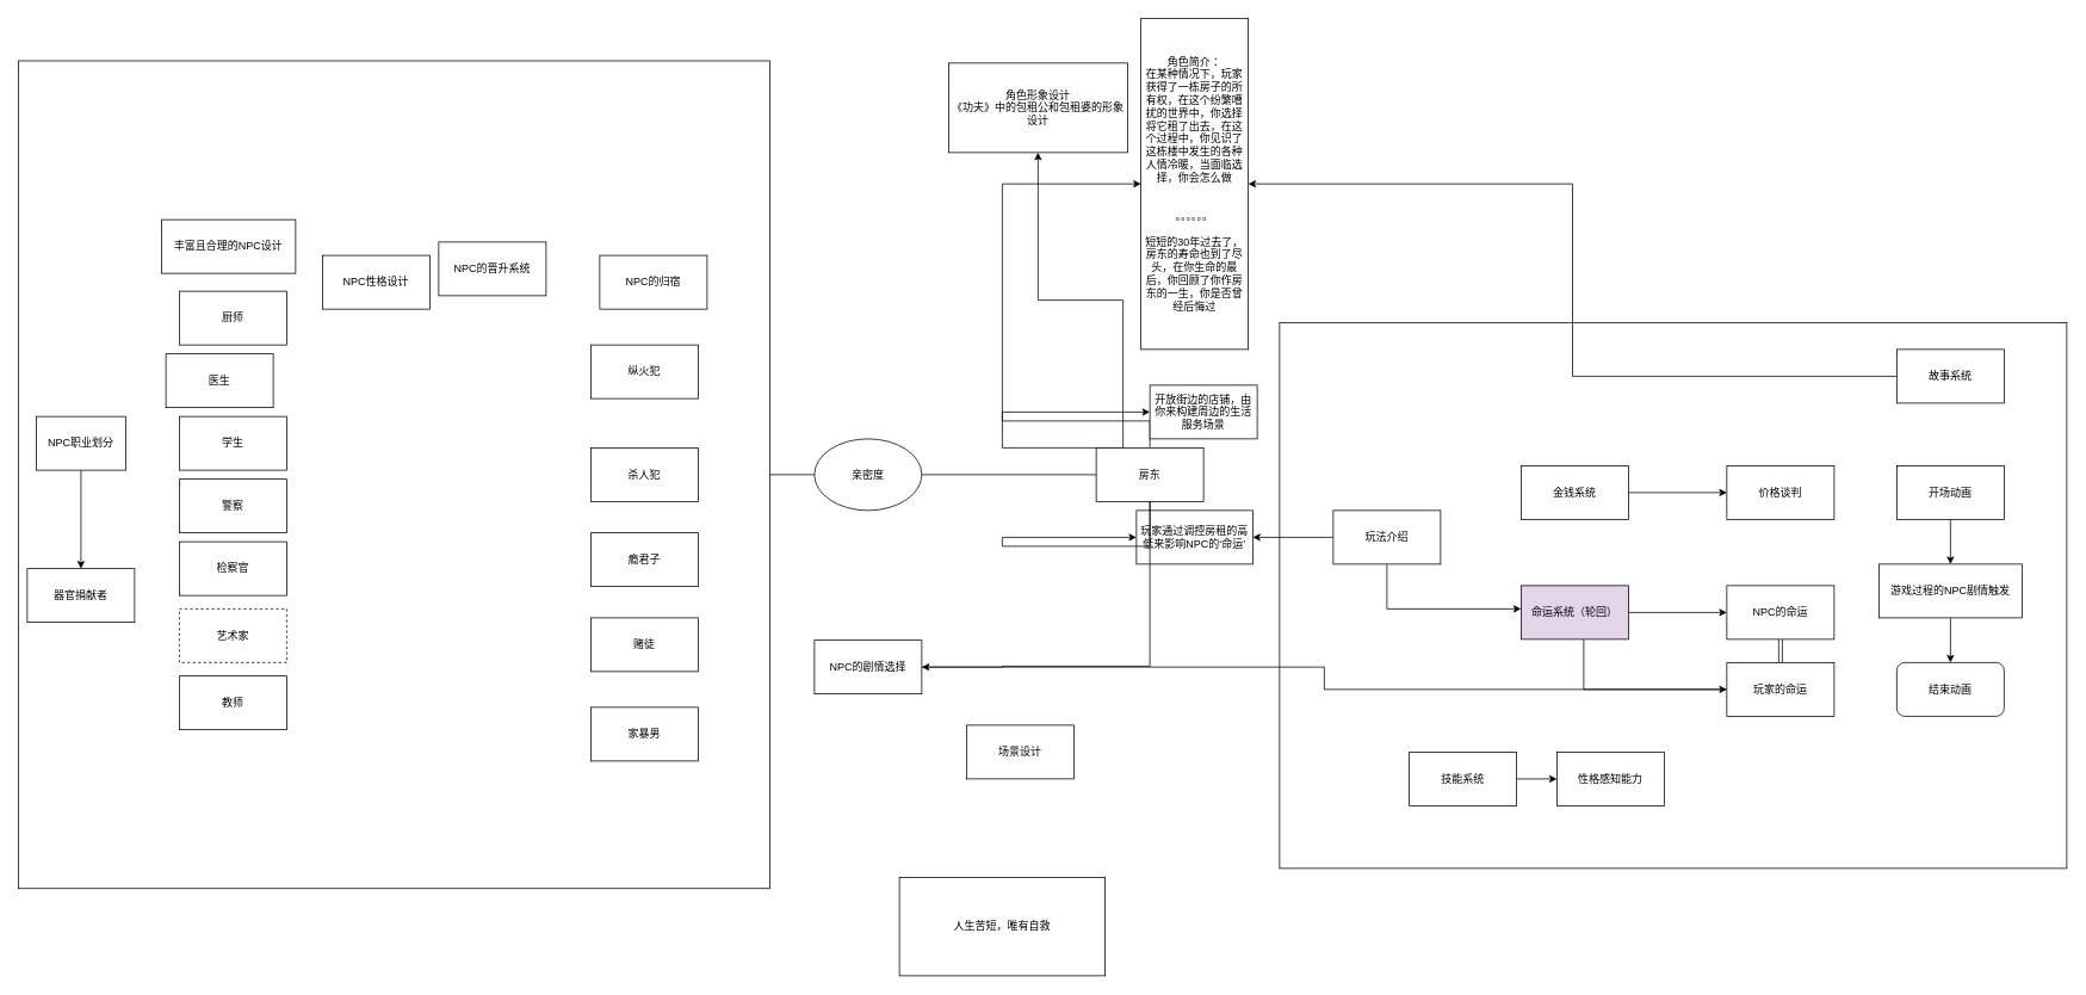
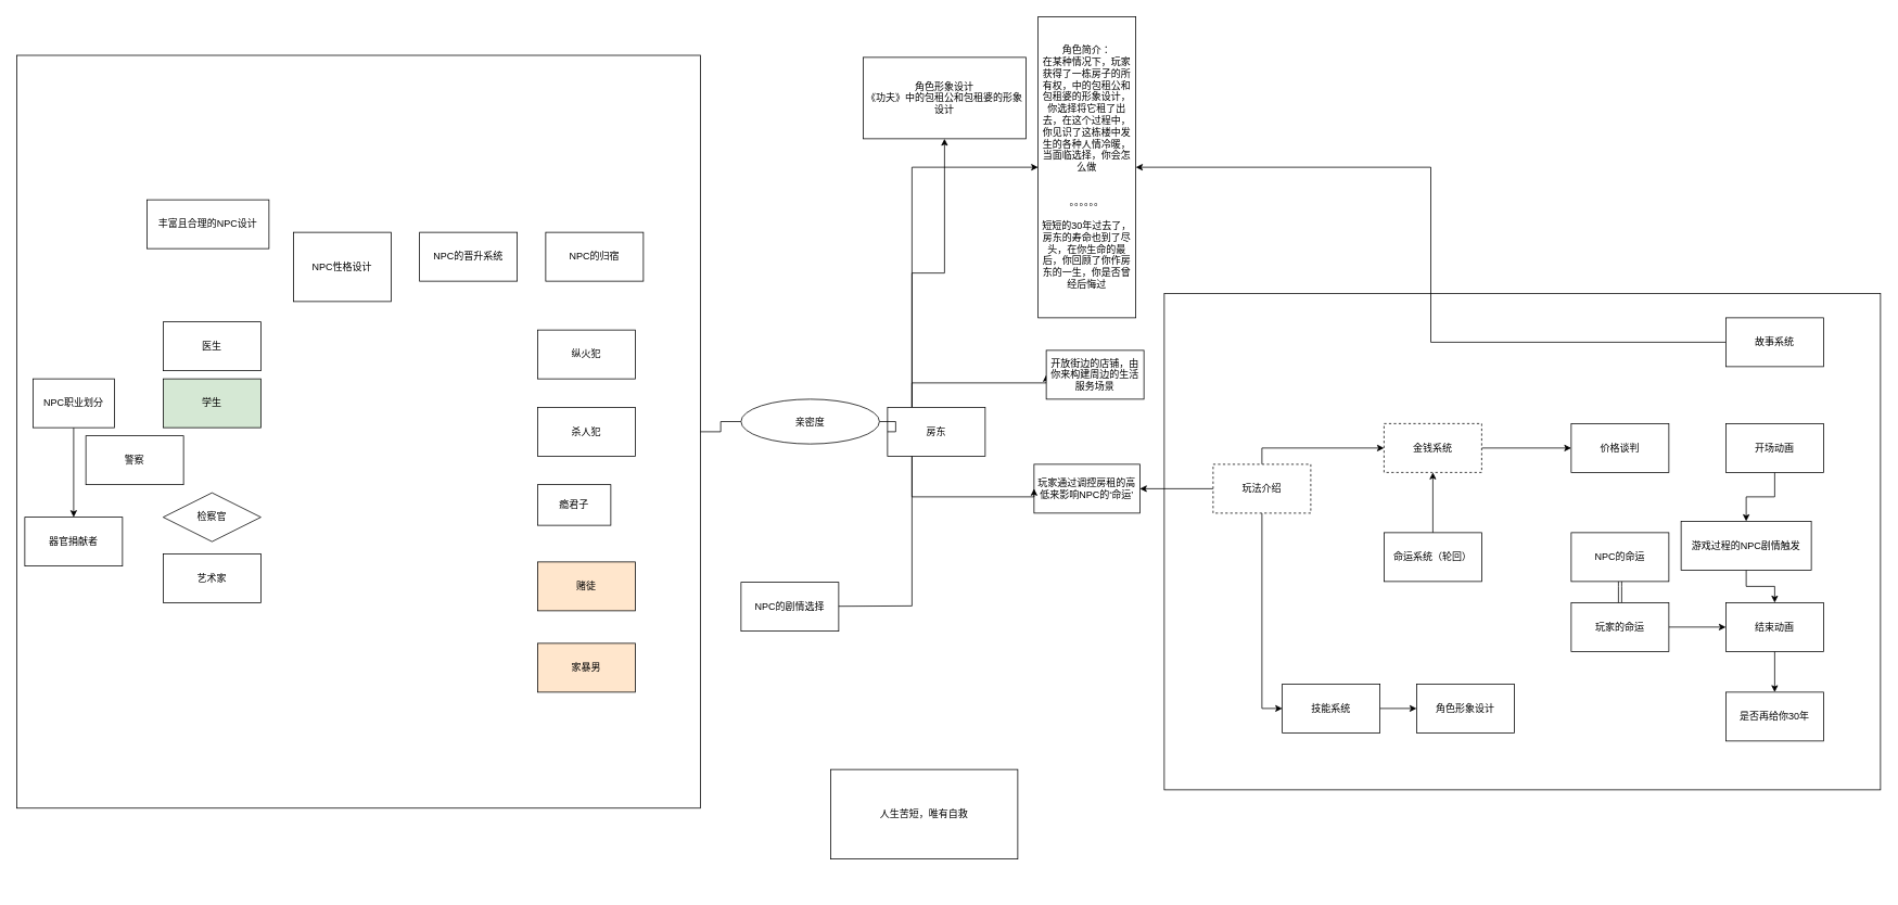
- <mxCell id="31" value="角色简介：&lt;br&gt;在某种情况下，玩家获得了一栋房子的所有权，在这个纷繁嘈扰的世界中，你选择将它租了出去，在这个过程中，你见识了这栋楼中发生的各种人情冷暖，当面临选择，你会怎么做&lt;br&gt;&lt;br&gt;&lt;br&gt;。。。。。。&lt;br&gt;&lt;br&gt;短短的30年过去了，房东的寿命也到了尽头，在你生命的最后，你回顾了你作房东的一生，你是否曾经后悔过" style="whiteSpace=wrap;html=1;rounded=0;" parent="1" vertex="1"><mxGeometry x="1275" y="20" width="120" height="370" as="geometry" /></mxCell>
+ <mxCell id="31" value="角色简介：&lt;br&gt;在某种情况下，玩家获得了一栋房子的所有权，中的包租公和包租婆的形象设计，你选择将它租了出去，在这个过程中，你见识了这栋楼中发生的各种人情冷暖，当面临选择，你会怎么做&lt;br&gt;&lt;br&gt;&lt;br&gt;。。。。。。&lt;br&gt;&lt;br&gt;短短的30年过去了，房东的寿命也到了尽头，在你生命的最后，你回顾了你作房东的一生，你是否曾经后悔过" style="whiteSpace=wrap;html=1;rounded=0;" parent="1" vertex="1"><mxGeometry x="1275" y="20" width="120" height="370" as="geometry" /></mxCell>
- <mxCell id="53" value="NPC的晋升系统" style="whiteSpace=wrap;html=1;rounded=0;" parent="1" vertex="1"><mxGeometry x="490" y="270" width="120" height="60" as="geometry" /></mxCell>
+ <mxCell id="53" value="NPC的晋升系统" style="whiteSpace=wrap;html=1;rounded=0;" parent="1" vertex="1"><mxGeometry x="515" y="285" width="120" height="60" as="geometry" /></mxCell>
- <mxCell id="52" value="NPC性格设计" style="whiteSpace=wrap;html=1;rounded=0;" parent="1" vertex="1"><mxGeometry x="360" y="285" width="120" height="60" as="geometry" /></mxCell>
+ <mxCell id="52" value="NPC性格设计" style="whiteSpace=wrap;html=1;rounded=0;" parent="1" vertex="1"><mxGeometry x="360" y="285" width="120" height="85" as="geometry" /></mxCell>
- <mxCell id="50" value="厨师" style="whiteSpace=wrap;html=1;rounded=0;" parent="1" vertex="1"><mxGeometry x="200" y="325" width="120" height="60" as="geometry" /></mxCell>
- <mxCell id="61" value="纵火犯" style="whiteSpace=wrap;html=1;rounded=0;" vertex="1" parent="1"><mxGeometry x="660" y="385" width="120" height="60" as="geometry" /></mxCell>
+ <mxCell id="61" value="纵火犯" style="whiteSpace=wrap;html=1;rounded=0;" vertex="1" parent="1"><mxGeometry x="660" y="405" width="120" height="60" as="geometry" /></mxCell>
- <mxCell id="45" value="医生" style="whiteSpace=wrap;html=1;rounded=0;" parent="1" vertex="1"><mxGeometry x="185" y="395" width="120" height="60" as="geometry" /></mxCell>
+ <mxCell id="45" value="医生" style="whiteSpace=wrap;html=1;rounded=0;" parent="1" vertex="1"><mxGeometry x="200" y="395" width="120" height="60" as="geometry" /></mxCell>
- <mxCell id="47" value="学生" style="rounded=0;whiteSpace=wrap;html=1;" parent="1" vertex="1"><mxGeometry x="200" y="465" width="120" height="60" as="geometry" /></mxCell>
+ <mxCell id="47" value="学生" style="rounded=0;whiteSpace=wrap;html=1;fillColor=#d5e8d4;" parent="1" vertex="1"><mxGeometry x="200" y="465" width="120" height="60" as="geometry" /></mxCell>
- <mxCell id="57" value="亲密度" style="ellipse;whiteSpace=wrap;html=1;" parent="1" vertex="1"><mxGeometry x="910" y="490" width="120" height="80" as="geometry" /></mxCell>
+ <mxCell id="57" value="亲密度" style="ellipse;whiteSpace=wrap;html=1;" parent="1" vertex="1"><mxGeometry x="910" y="490" width="170" height="55" as="geometry" /></mxCell>
- <mxCell id="35" value="房东" style="rounded=0;whiteSpace=wrap;html=1;" parent="1" vertex="1"><mxGeometry x="1225" y="500" width="120" height="60" as="geometry" /></mxCell>
+ <mxCell id="35" value="房东" style="rounded=0;whiteSpace=wrap;html=1;" parent="1" vertex="1"><mxGeometry x="1090" y="500" width="120" height="60" as="geometry" /></mxCell>
+ <mxCell id="8" value="" style="edgeStyle=orthogonalEdgeStyle;rounded=0;orthogonalLoop=1;jettySize=auto;html=1;" parent="1" source="11" target="14" edge="1"><mxGeometry relative="1" as="geometry"><Array as="points"><mxPoint x="1550" y="550" /></Array></mxGeometry></mxCell>
- <mxCell id="14" value="金钱系统" style="whiteSpace=wrap;html=1;rounded=0;" parent="1" vertex="1"><mxGeometry x="1700" y="520" width="120" height="60" as="geometry" /></mxCell>
+ <mxCell id="14" value="金钱系统" style="whiteSpace=wrap;html=1;rounded=0;dashed=1;" parent="1" vertex="1"><mxGeometry x="1700" y="520" width="120" height="60" as="geometry" /></mxCell>
- <mxCell id="48" value="警察" style="rounded=0;whiteSpace=wrap;html=1;" parent="1" vertex="1"><mxGeometry x="200" y="535" width="120" height="60" as="geometry" /></mxCell>
+ <mxCell id="48" value="警察" style="rounded=0;whiteSpace=wrap;html=1;" parent="1" vertex="1"><mxGeometry x="105" y="535" width="120" height="60" as="geometry" /></mxCell>
- <mxCell id="11" value="玩法介绍" style="rounded=0;whiteSpace=wrap;html=1;" parent="1" vertex="1"><mxGeometry x="1490" y="570" width="120" height="60" as="geometry" /></mxCell>
+ <mxCell id="11" value="玩法介绍" style="rounded=0;whiteSpace=wrap;html=1;dashed=1;" parent="1" vertex="1"><mxGeometry x="1490" y="570" width="120" height="60" as="geometry" /></mxCell>
- <mxCell id="63" value="瘾君子" style="whiteSpace=wrap;html=1;rounded=0;" vertex="1" parent="1"><mxGeometry x="660" y="595" width="120" height="60" as="geometry" /></mxCell>
+ <mxCell id="63" value="瘾君子" style="whiteSpace=wrap;html=1;rounded=0;" vertex="1" parent="1"><mxGeometry x="660" y="595" width="90" height="50" as="geometry" /></mxCell>
- <mxCell id="49" value="检察官" style="rounded=0;whiteSpace=wrap;html=1;" parent="1" vertex="1"><mxGeometry x="200" y="605" width="120" height="60" as="geometry" /></mxCell>
+ <mxCell id="49" value="检察官" style="rhombus;whiteSpace=wrap;html=1;" parent="1" vertex="1"><mxGeometry x="200" y="605" width="120" height="60" as="geometry" /></mxCell>
- <mxCell id="27" value="游戏过程的NPC剧情触发" style="whiteSpace=wrap;html=1;rounded=0;" parent="1" vertex="1"><mxGeometry x="2100" y="630" width="160" height="60" as="geometry" /></mxCell>
+ <mxCell id="27" value="游戏过程的NPC剧情触发" style="whiteSpace=wrap;html=1;rounded=0;" parent="1" vertex="1"><mxGeometry x="2065" y="640" width="160" height="60" as="geometry" /></mxCell>
- <mxCell id="9" value="" style="edgeStyle=orthogonalEdgeStyle;rounded=0;orthogonalLoop=1;jettySize=auto;html=1;" parent="1" source="11" target="17" edge="1"><mxGeometry relative="1" as="geometry"><Array as="points"><mxPoint x="1550" y="680" /></Array></mxGeometry></mxCell>
- <mxCell id="17" value="命运系统（轮回）" style="whiteSpace=wrap;html=1;rounded=0;fillColor=#e1d5e7;" parent="1" vertex="1"><mxGeometry x="1700" y="654" width="120" height="60" as="geometry" /></mxCell>
+ <mxCell id="17" value="命运系统（轮回）" style="whiteSpace=wrap;html=1;rounded=0;" parent="1" vertex="1"><mxGeometry x="1700" y="654" width="120" height="60" as="geometry" /></mxCell>
- <mxCell id="15" value="" style="edgeStyle=orthogonalEdgeStyle;rounded=0;orthogonalLoop=1;jettySize=auto;html=1;" parent="1" source="17" target="19" edge="1"><mxGeometry relative="1" as="geometry" /></mxCell>
+ <mxCell id="15" value="" style="edgeStyle=orthogonalEdgeStyle;rounded=0;orthogonalLoop=1;jettySize=auto;html=1;" parent="1" source="17" target="14" edge="1"><mxGeometry relative="1" as="geometry" /></mxCell>
- <mxCell id="59" value="艺术家" style="rounded=0;whiteSpace=wrap;html=1;dashed=1;" vertex="1" parent="1"><mxGeometry x="200" y="680" width="120" height="60" as="geometry" /></mxCell>
+ <mxCell id="59" value="艺术家" style="rounded=0;whiteSpace=wrap;html=1;" vertex="1" parent="1"><mxGeometry x="200" y="680" width="120" height="60" as="geometry" /></mxCell>
- <mxCell id="64" value="赌徒" style="whiteSpace=wrap;html=1;rounded=0;" vertex="1" parent="1"><mxGeometry x="660" y="690" width="120" height="60" as="geometry" /></mxCell>
+ <mxCell id="64" value="赌徒" style="whiteSpace=wrap;html=1;rounded=0;fillColor=#ffe6cc;" vertex="1" parent="1"><mxGeometry x="660" y="690" width="120" height="60" as="geometry" /></mxCell>
- <mxCell id="16" value="" style="edgeStyle=orthogonalEdgeStyle;rounded=0;orthogonalLoop=1;jettySize=auto;html=1;" parent="1" source="17" target="21" edge="1"><mxGeometry relative="1" as="geometry"><Array as="points"><mxPoint x="1770" y="770" /><mxPoint x="1990" y="770" /></Array></mxGeometry></mxCell>
- <mxCell id="20" style="edgeStyle=orthogonalEdgeStyle;rounded=0;orthogonalLoop=1;jettySize=auto;html=1;" parent="1" source="21" target="42" edge="1"><mxGeometry relative="1" as="geometry" /></mxCell>
+ <mxCell id="20" style="edgeStyle=orthogonalEdgeStyle;rounded=0;orthogonalLoop=1;jettySize=auto;html=1;entryX=0;entryY=0.5;entryDx=0;entryDy=0;" parent="1" source="21" target="29" edge="1"><mxGeometry relative="1" as="geometry" /></mxCell>
- <mxCell id="29" value="结束动画" style="whiteSpace=wrap;html=1;rounded=1;" parent="1" vertex="1"><mxGeometry x="2120" y="740" width="120" height="60" as="geometry" /></mxCell>
+ <mxCell id="29" value="结束动画" style="whiteSpace=wrap;html=1;rounded=0;" parent="1" vertex="1"><mxGeometry x="2120" y="740" width="120" height="60" as="geometry" /></mxCell>
- <mxCell id="60" value="教师" style="rounded=0;whiteSpace=wrap;html=1;" vertex="1" parent="1"><mxGeometry x="200" y="755" width="120" height="60" as="geometry" /></mxCell>
- <mxCell id="65" value="家暴男" style="whiteSpace=wrap;html=1;rounded=0;" vertex="1" parent="1"><mxGeometry x="660" y="790" width="120" height="60" as="geometry" /></mxCell>
+ <mxCell id="65" value="家暴男" style="whiteSpace=wrap;html=1;rounded=0;fillColor=#ffe6cc;" vertex="1" parent="1"><mxGeometry x="660" y="790" width="120" height="60" as="geometry" /></mxCell>
+ <mxCell id="28" value="" style="edgeStyle=orthogonalEdgeStyle;rounded=0;orthogonalLoop=1;jettySize=auto;html=1;" parent="1" source="29" target="30" edge="1"><mxGeometry relative="1" as="geometry" /></mxCell>
- <mxCell id="37" value="场景设计" style="rounded=0;whiteSpace=wrap;html=1;" parent="1" vertex="1"><mxGeometry x="1080" y="810" width="120" height="60" as="geometry" /></mxCell>
+ <mxCell id="10" style="edgeStyle=orthogonalEdgeStyle;rounded=0;orthogonalLoop=1;jettySize=auto;html=1;entryX=0;entryY=0.5;entryDx=0;entryDy=0;" parent="1" source="11" target="39" edge="1"><mxGeometry relative="1" as="geometry" /></mxCell>
- <mxCell id="40" value="性格感知能力" style="whiteSpace=wrap;html=1;rounded=0;" parent="1" vertex="1"><mxGeometry x="1740" y="840" width="120" height="60" as="geometry" /></mxCell>
+ <mxCell id="40" value="角色形象设计" style="whiteSpace=wrap;html=1;rounded=0;" parent="1" vertex="1"><mxGeometry x="1740" y="840" width="120" height="60" as="geometry" /></mxCell>
+ <mxCell id="30" value="是否再给你30年" style="whiteSpace=wrap;html=1;rounded=0;" parent="1" vertex="1"><mxGeometry x="2120" y="850" width="120" height="60" as="geometry" /></mxCell>
- <mxCell id="58" value="人生苦短，唯有自救" style="rounded=0;whiteSpace=wrap;html=1;" vertex="1" parent="1"><mxGeometry x="1005" y="980" width="230" height="110" as="geometry" /></mxCell>
+ <mxCell id="58" value="人生苦短，唯有自救" style="rounded=0;whiteSpace=wrap;html=1;" vertex="1" parent="1"><mxGeometry x="1020" y="945" width="230" height="110" as="geometry" /></mxCell>
